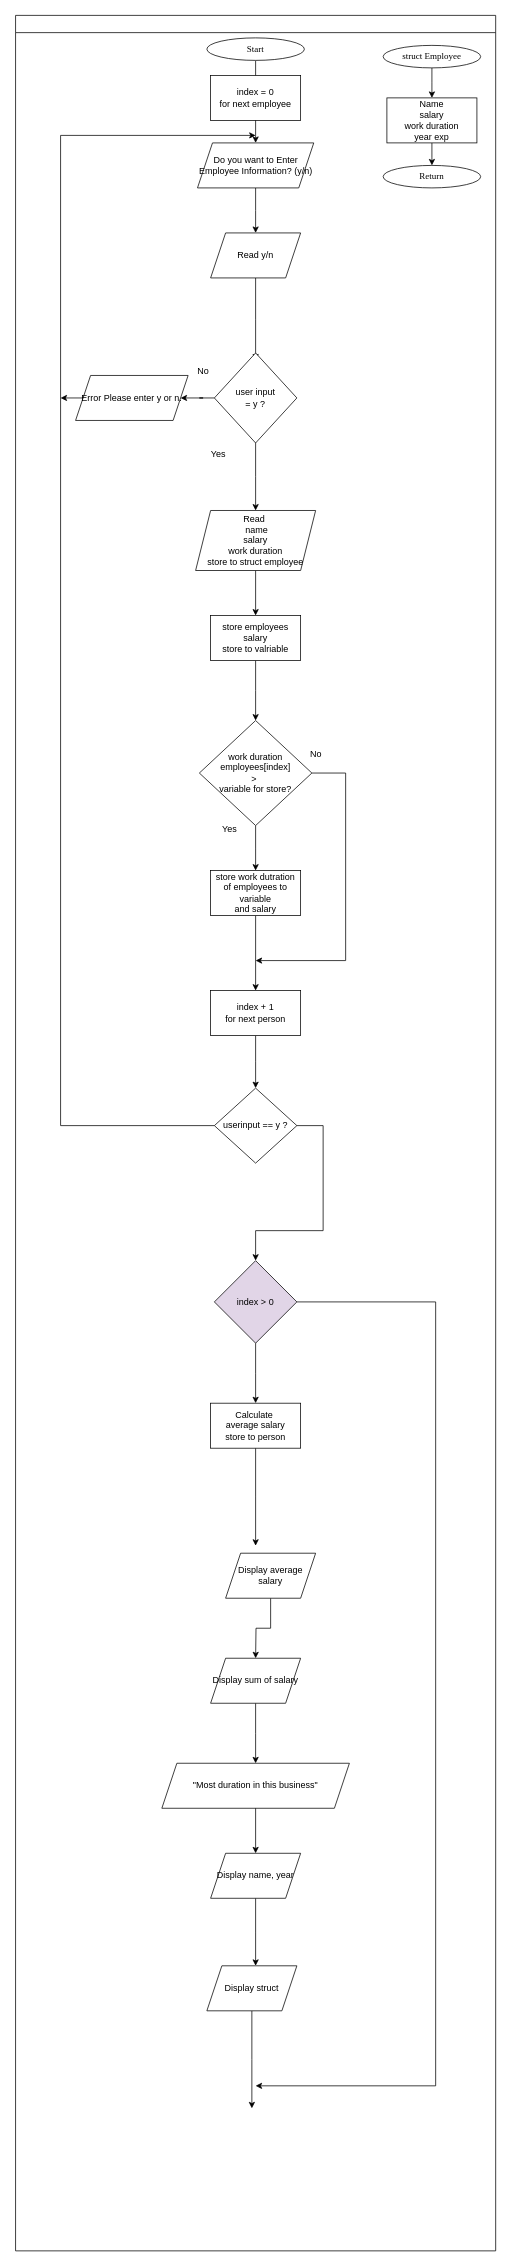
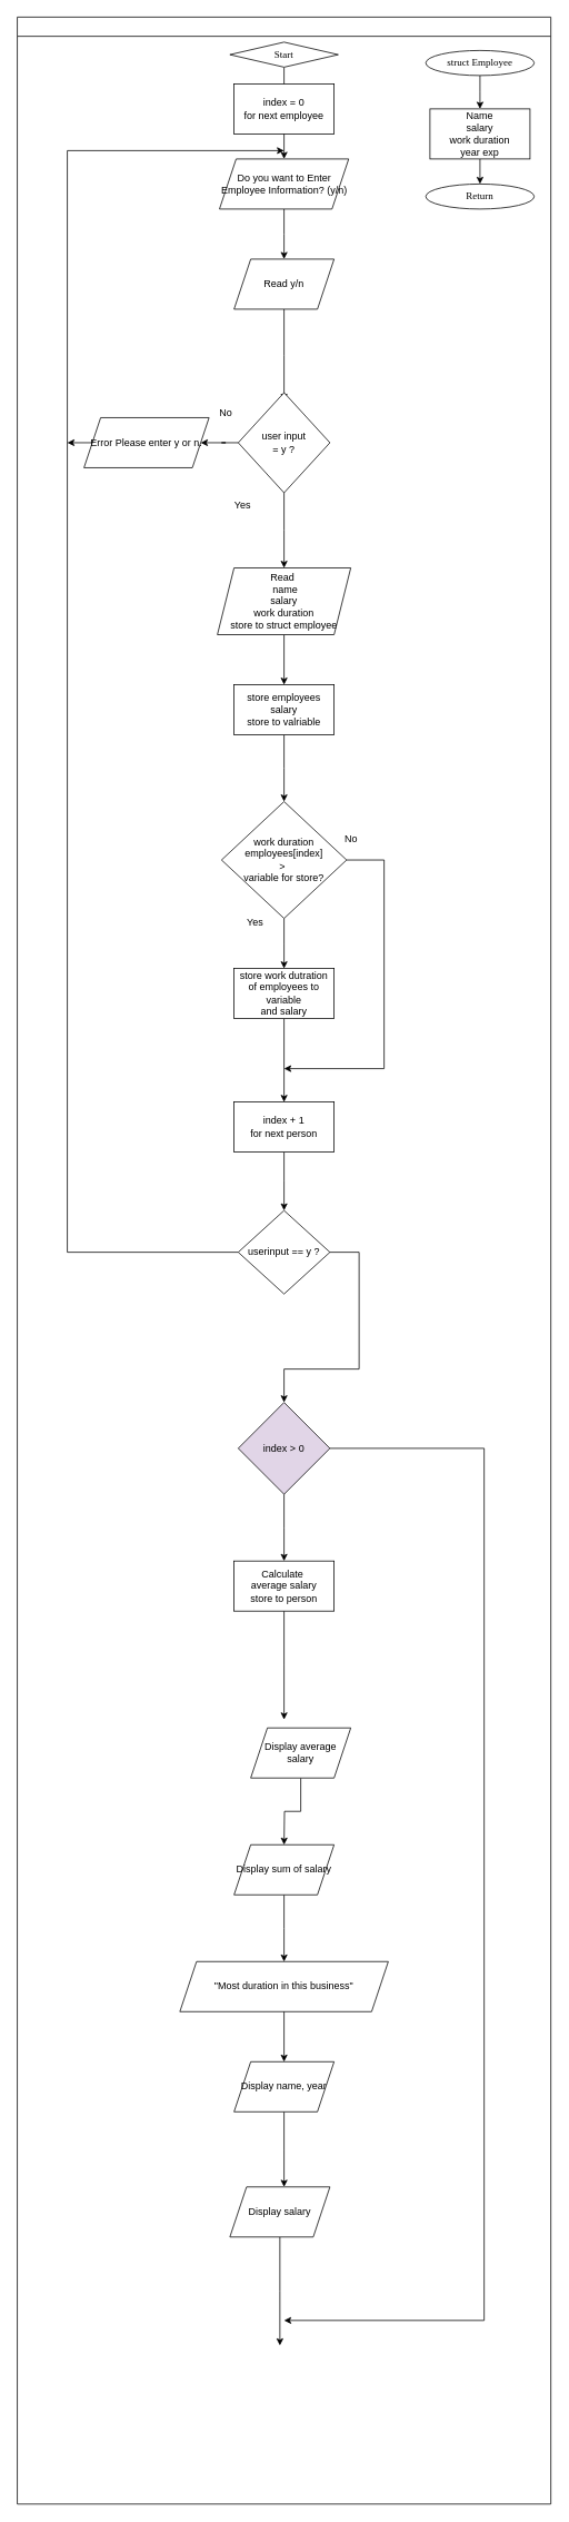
- <mxCell id="4" value="&lt;font data-font-src=&quot;https://fonts.googleapis.com/css?family=Sarabun&quot; face=&quot;Sarabun&quot;&gt;Start&lt;/font&gt;" style="ellipse;whiteSpace=wrap;html=1;" parent="2" vertex="1"><mxGeometry x="255" y="30" width="130" height="30" as="geometry" /></mxCell>
+ <mxCell id="4" value="&lt;font data-font-src=&quot;https://fonts.googleapis.com/css?family=Sarabun&quot; face=&quot;Sarabun&quot;&gt;Start&lt;/font&gt;" style="rhombus;whiteSpace=wrap;html=1;" parent="2" vertex="1"><mxGeometry x="255" y="30" width="130" height="30" as="geometry" /></mxCell>
- <mxCell id="49" value="Display struct" style="shape=parallelogram;perimeter=parallelogramPerimeter;whiteSpace=wrap;html=1;fixedSize=1;" vertex="1" parent="2"><mxGeometry x="255" y="2600" width="120" height="60" as="geometry" /></mxCell>
+ <mxCell id="49" value="Display salary" style="shape=parallelogram;perimeter=parallelogramPerimeter;whiteSpace=wrap;html=1;fixedSize=1;" vertex="1" parent="2"><mxGeometry x="255" y="2600" width="120" height="60" as="geometry" /></mxCell>
